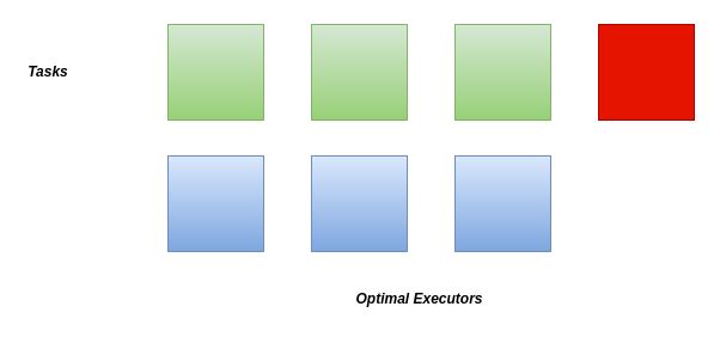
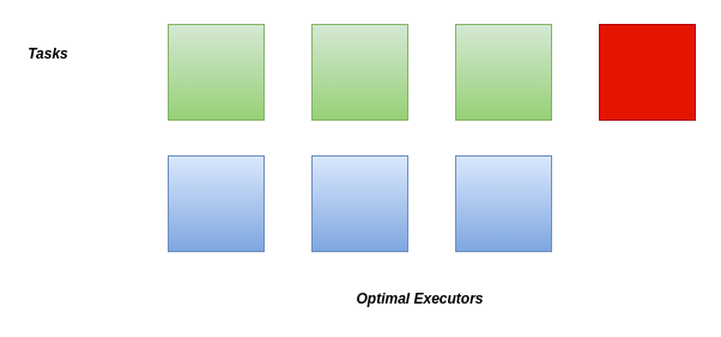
- <mxCell id="6" value="Tasks" style="text;html=1;strokeColor=none;fillColor=none;align=center;verticalAlign=middle;whiteSpace=wrap;rounded=0;fontStyle=3" vertex="1" parent="1"><mxGeometry x="20" y="50" width="40" height="20" as="geometry" /></mxCell>
+ <mxCell id="6" value="Tasks" style="text;html=1;strokeColor=none;fillColor=none;align=center;verticalAlign=middle;whiteSpace=wrap;rounded=0;fontStyle=3" vertex="1" parent="1"><mxGeometry x="20" y="35" width="40" height="20" as="geometry" /></mxCell>
